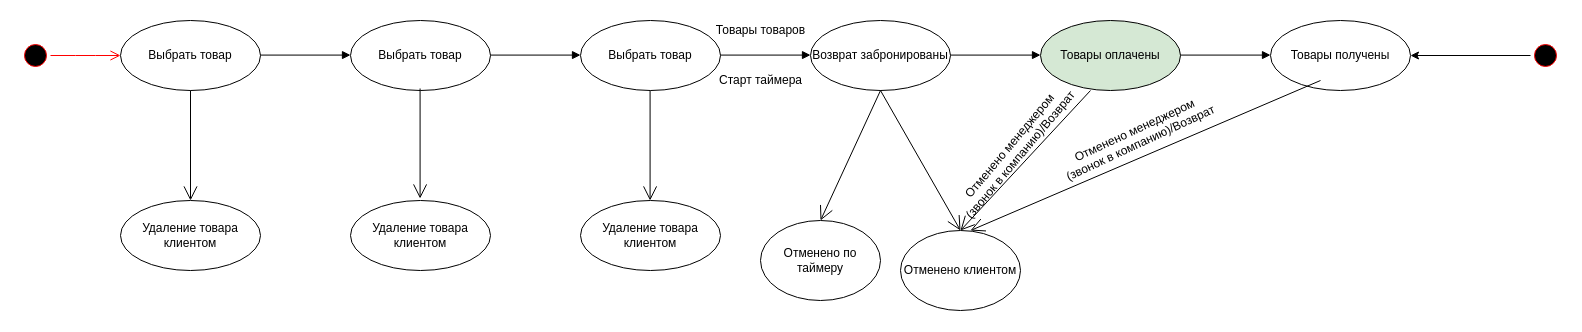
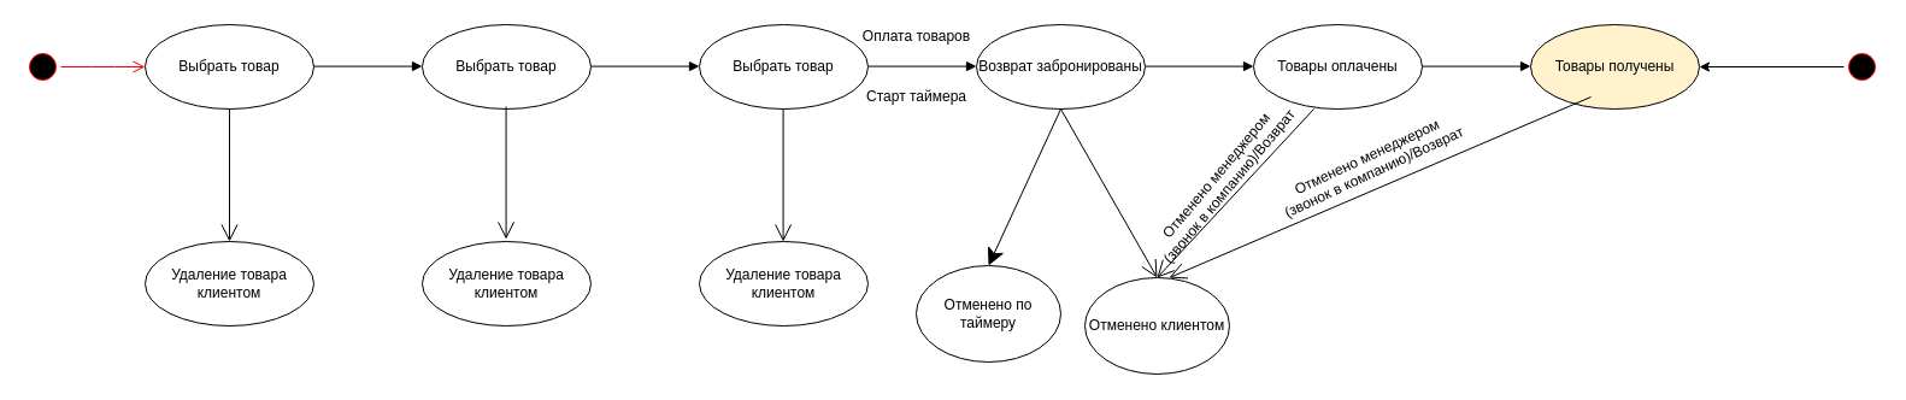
- <mxCell id="23" value="Товары товаров" style="text;html=1;align=center;verticalAlign=middle;resizable=0;points=[];autosize=1;" vertex="1" parent="1"><mxGeometry x="710" y="20" width="100" height="20" as="geometry" /></mxCell>
+ <mxCell id="23" value="Оплата товаров" style="text;html=1;align=center;verticalAlign=middle;resizable=0;points=[];autosize=1;" vertex="1" parent="1"><mxGeometry x="710" y="20" width="100" height="20" as="geometry" /></mxCell>
- <mxCell id="11" value="Товары оплачены" style="ellipse;whiteSpace=wrap;html=1;fillColor=#d5e8d4;" vertex="1" parent="1"><mxGeometry x="1040" y="20" width="140" height="70" as="geometry" /></mxCell>
+ <mxCell id="11" value="Товары оплачены" style="ellipse;whiteSpace=wrap;html=1;" vertex="1" parent="1"><mxGeometry x="1040" y="20" width="140" height="70" as="geometry" /></mxCell>
- <mxCell id="13" value="Товары получены" style="ellipse;whiteSpace=wrap;html=1;" vertex="1" parent="1"><mxGeometry x="1270" y="20" width="140" height="70" as="geometry" /></mxCell>
+ <mxCell id="13" value="Товары получены" style="ellipse;whiteSpace=wrap;html=1;fillColor=#fff2cc;" vertex="1" parent="1"><mxGeometry x="1270" y="20" width="140" height="70" as="geometry" /></mxCell>
- <mxCell id="27" value="" style="endArrow=open;endFill=1;endSize=12;html=1;exitX=0.5;exitY=1;exitDx=0;exitDy=0;entryX=0.5;entryY=0;entryDx=0;entryDy=0;" edge="1" parent="1" source="9" target="25"><mxGeometry width="160" relative="1" as="geometry"><mxPoint x="870" y="90" as="sourcePoint" /><mxPoint x="870" y="200" as="targetPoint" /></mxGeometry></mxCell>
+ <mxCell id="27" value="" style="endArrow=classic;endFill=1;endSize=12;html=1;exitX=0.5;exitY=1;exitDx=0;exitDy=0;entryX=0.5;entryY=0;entryDx=0;entryDy=0;" edge="1" parent="1" source="9" target="25"><mxGeometry width="160" relative="1" as="geometry"><mxPoint x="870" y="90" as="sourcePoint" /><mxPoint x="870" y="200" as="targetPoint" /></mxGeometry></mxCell>
